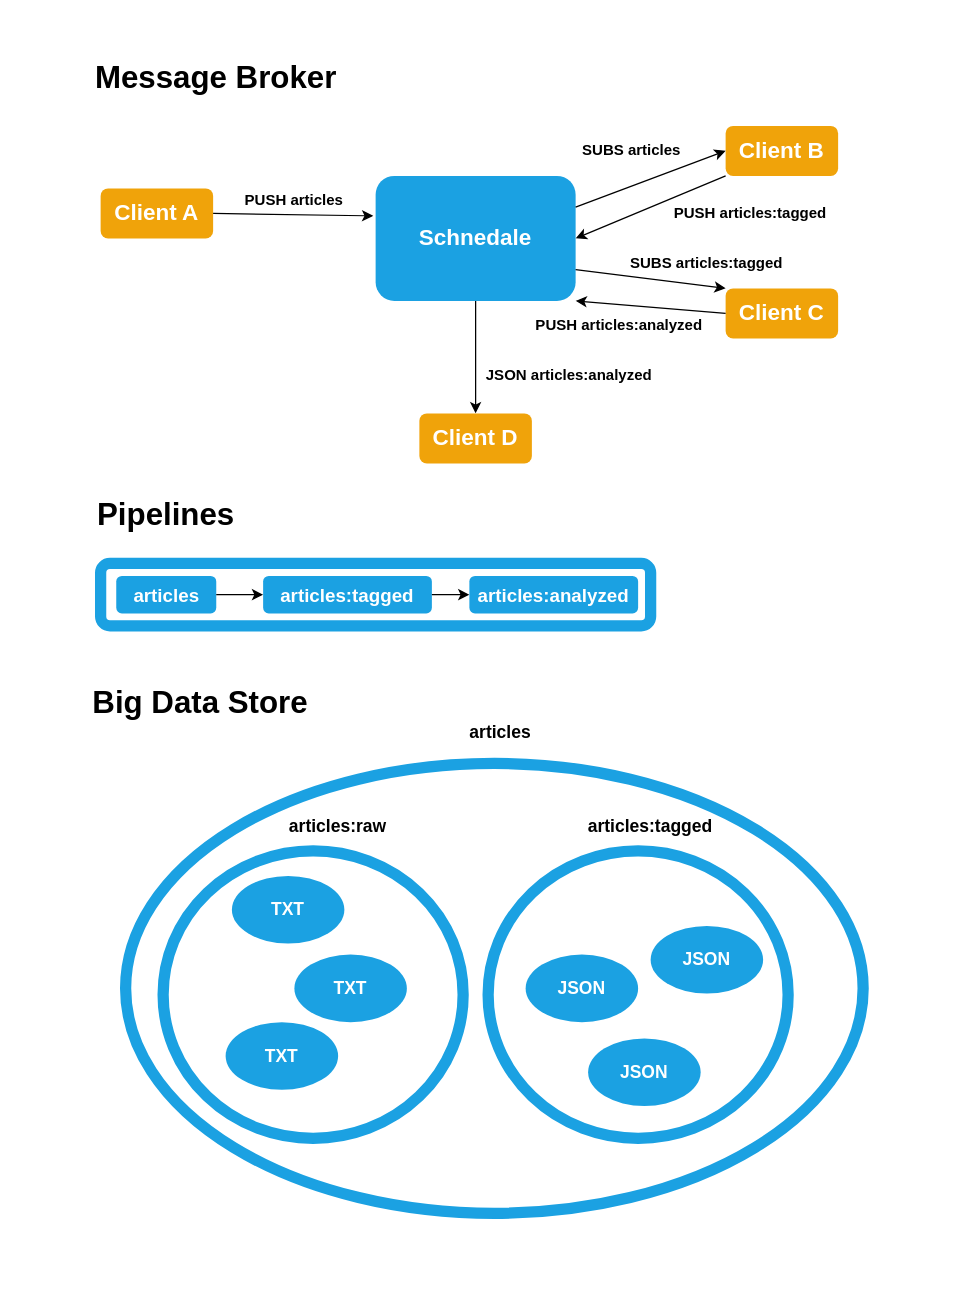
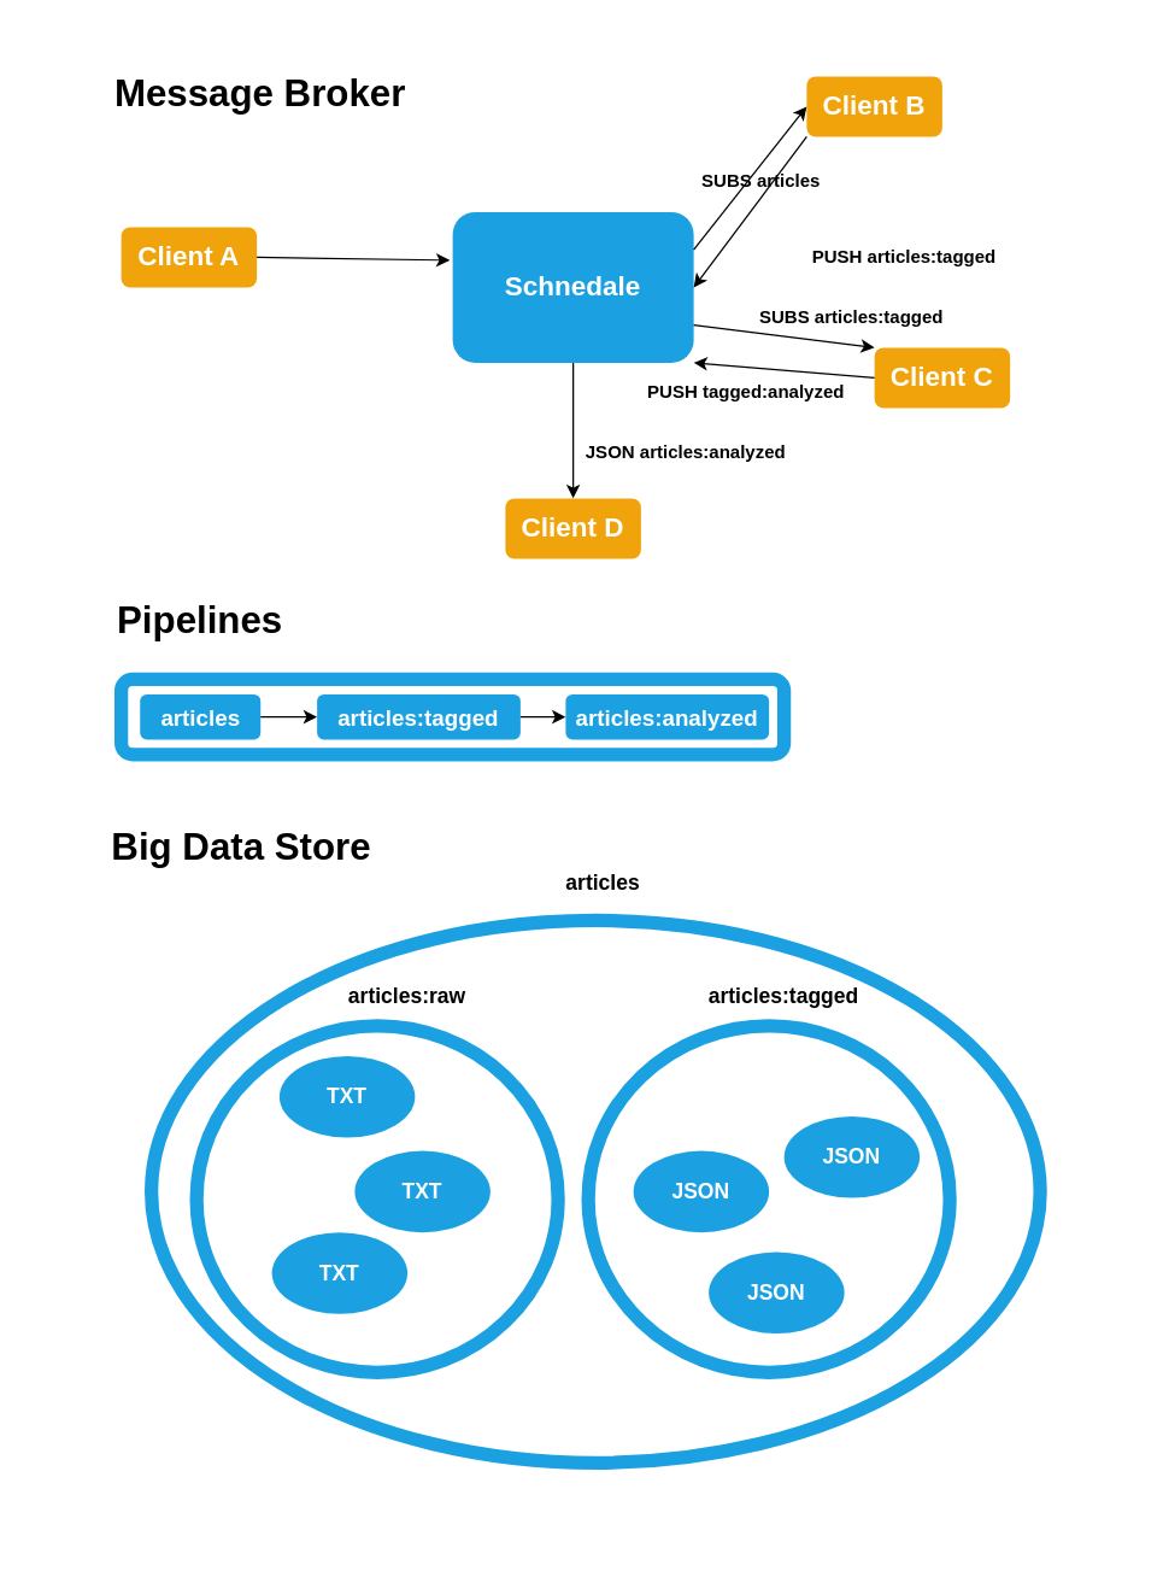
- <mxCell id="5" value="&lt;b&gt;&lt;font style=&quot;font-size: 18px&quot;&gt;Client B&lt;/font&gt;&lt;/b&gt;" style="rounded=1;whiteSpace=wrap;html=1;fillColor=#f0a30a;fontColor=#ffffff;strokeColor=none;" vertex="1" parent="1"><mxGeometry x="580" y="100" width="90" height="40" as="geometry" /></mxCell>
+ <mxCell id="5" value="&lt;b&gt;&lt;font style=&quot;font-size: 18px&quot;&gt;Client B&lt;/font&gt;&lt;/b&gt;" style="rounded=1;whiteSpace=wrap;html=1;fillColor=#f0a30a;fontColor=#ffffff;strokeColor=none;" vertex="1" parent="1"><mxGeometry x="535" y="50" width="90" height="40" as="geometry" /></mxCell>
- <mxCell id="9" value="PUSH articles" style="text;html=1;strokeColor=none;fillColor=none;align=center;verticalAlign=middle;whiteSpace=wrap;rounded=0;fontStyle=1" vertex="1" parent="1"><mxGeometry x="180" y="150" width="110" height="20" as="geometry" /></mxCell>
- <mxCell id="15" value="PUSH articles:analyzed" style="text;html=1;strokeColor=none;fillColor=none;align=center;verticalAlign=middle;whiteSpace=wrap;rounded=0;fontStyle=1" vertex="1" parent="1"><mxGeometry x="410" y="250" width="170" height="20" as="geometry" /></mxCell>
+ <mxCell id="15" value="PUSH tagged:analyzed" style="text;html=1;strokeColor=none;fillColor=none;align=center;verticalAlign=middle;whiteSpace=wrap;rounded=0;fontStyle=1" vertex="1" parent="1"><mxGeometry x="410" y="250" width="170" height="20" as="geometry" /></mxCell>
